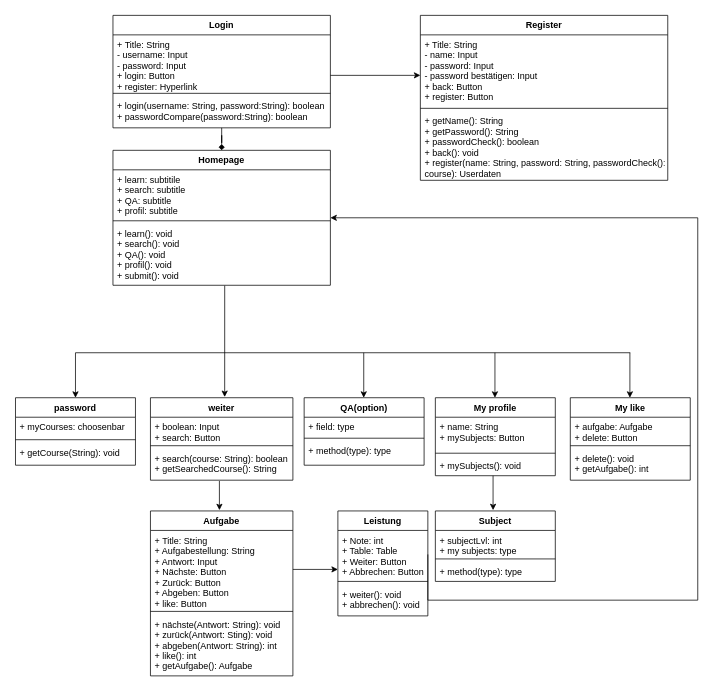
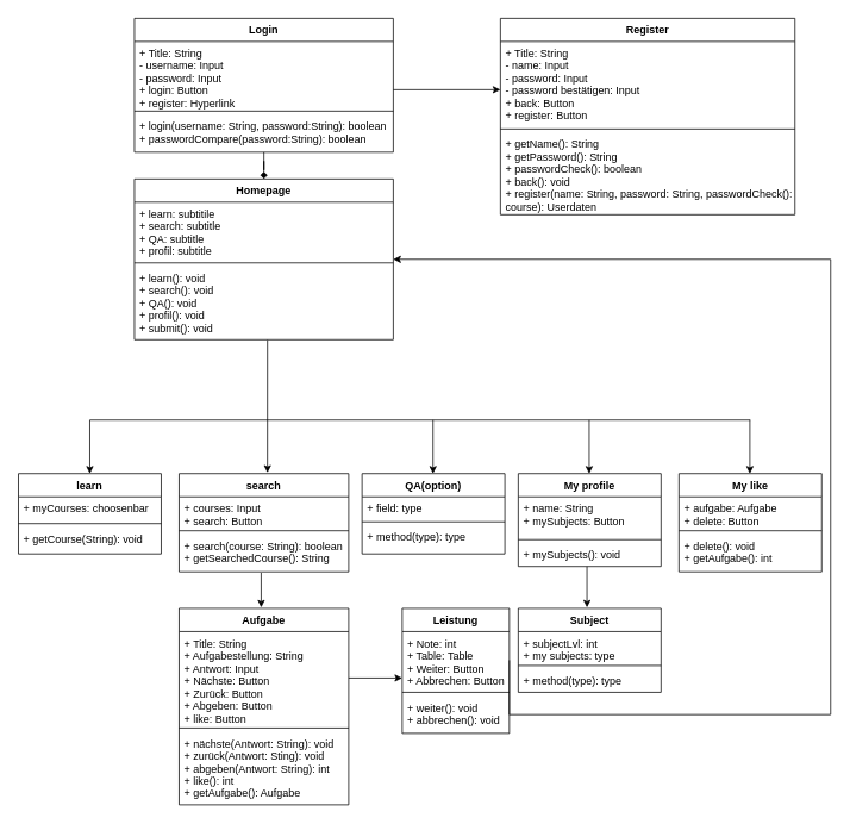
- <mxCell id="15" value="password" style="swimlane;fontStyle=1;align=center;verticalAlign=top;childLayout=stackLayout;horizontal=1;startSize=26;horizontalStack=0;resizeParent=1;resizeParentMax=0;resizeLast=0;collapsible=1;marginBottom=0;" parent="1" vertex="1"><mxGeometry x="20" y="530" width="160" height="90" as="geometry" /></mxCell>
+ <mxCell id="15" value="learn" style="swimlane;fontStyle=1;align=center;verticalAlign=top;childLayout=stackLayout;horizontal=1;startSize=26;horizontalStack=0;resizeParent=1;resizeParentMax=0;resizeLast=0;collapsible=1;marginBottom=0;" parent="1" vertex="1"><mxGeometry x="20" y="530" width="160" height="90" as="geometry" /></mxCell>
- <mxCell id="19" value="weiter" style="swimlane;fontStyle=1;align=center;verticalAlign=top;childLayout=stackLayout;horizontal=1;startSize=26;horizontalStack=0;resizeParent=1;resizeParentMax=0;resizeLast=0;collapsible=1;marginBottom=0;" parent="1" vertex="1"><mxGeometry x="200" y="530" width="190" height="110" as="geometry" /></mxCell>
+ <mxCell id="19" value="search" style="swimlane;fontStyle=1;align=center;verticalAlign=top;childLayout=stackLayout;horizontal=1;startSize=26;horizontalStack=0;resizeParent=1;resizeParentMax=0;resizeLast=0;collapsible=1;marginBottom=0;" parent="1" vertex="1"><mxGeometry x="200" y="530" width="190" height="110" as="geometry" /></mxCell>
- <mxCell id="20" value="+ boolean: Input&#10;+ search: Button" style="text;strokeColor=none;fillColor=none;align=left;verticalAlign=top;spacingLeft=4;spacingRight=4;overflow=hidden;rotatable=0;points=[[0,0.5],[1,0.5]];portConstraint=eastwest;" parent="19" vertex="1"><mxGeometry y="26" width="190" height="34" as="geometry" /></mxCell>
+ <mxCell id="20" value="+ courses: Input&#10;+ search: Button" style="text;strokeColor=none;fillColor=none;align=left;verticalAlign=top;spacingLeft=4;spacingRight=4;overflow=hidden;rotatable=0;points=[[0,0.5],[1,0.5]];portConstraint=eastwest;" parent="19" vertex="1"><mxGeometry y="26" width="190" height="34" as="geometry" /></mxCell>
